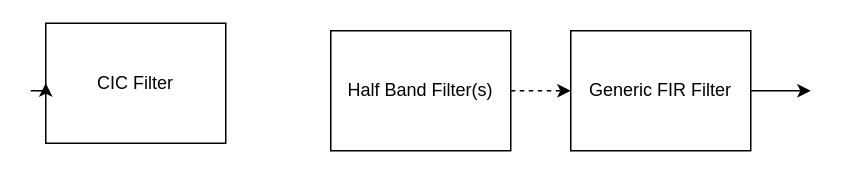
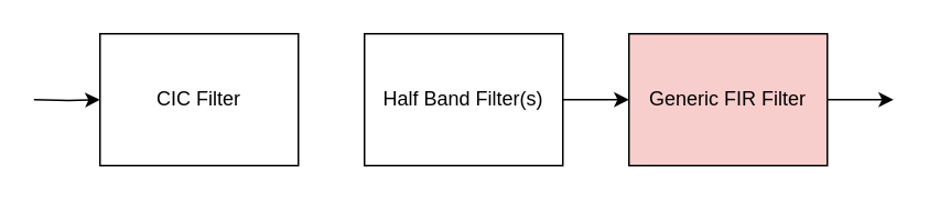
- <mxCell id="2" value="CIC Filter" style="rounded=0;whiteSpace=wrap;html=1;" parent="1" vertex="1"><mxGeometry x="30" y="15" width="120" height="80" as="geometry" /></mxCell>
+ <mxCell id="2" value="CIC Filter" style="rounded=0;whiteSpace=wrap;html=1;" parent="1" vertex="1"><mxGeometry x="60" y="20" width="120" height="80" as="geometry" /></mxCell>
- <mxCell id="3" value="" style="edgeStyle=orthogonalEdgeStyle;rounded=0;orthogonalLoop=1;jettySize=auto;html=1;dashed=1;" parent="1" source="4" target="5" edge="1"><mxGeometry relative="1" as="geometry" /></mxCell>
+ <mxCell id="3" value="" style="edgeStyle=orthogonalEdgeStyle;rounded=0;orthogonalLoop=1;jettySize=auto;html=1;" parent="1" source="4" target="5" edge="1"><mxGeometry relative="1" as="geometry" /></mxCell>
- <mxCell id="5" value="Generic FIR Filter" style="rounded=0;whiteSpace=wrap;html=1;" parent="1" vertex="1"><mxGeometry x="380" y="20" width="120" height="80" as="geometry" /></mxCell>
+ <mxCell id="5" value="Generic FIR Filter" style="rounded=0;whiteSpace=wrap;html=1;fillColor=#f8cecc;" parent="1" vertex="1"><mxGeometry x="380" y="20" width="120" height="80" as="geometry" /></mxCell>
